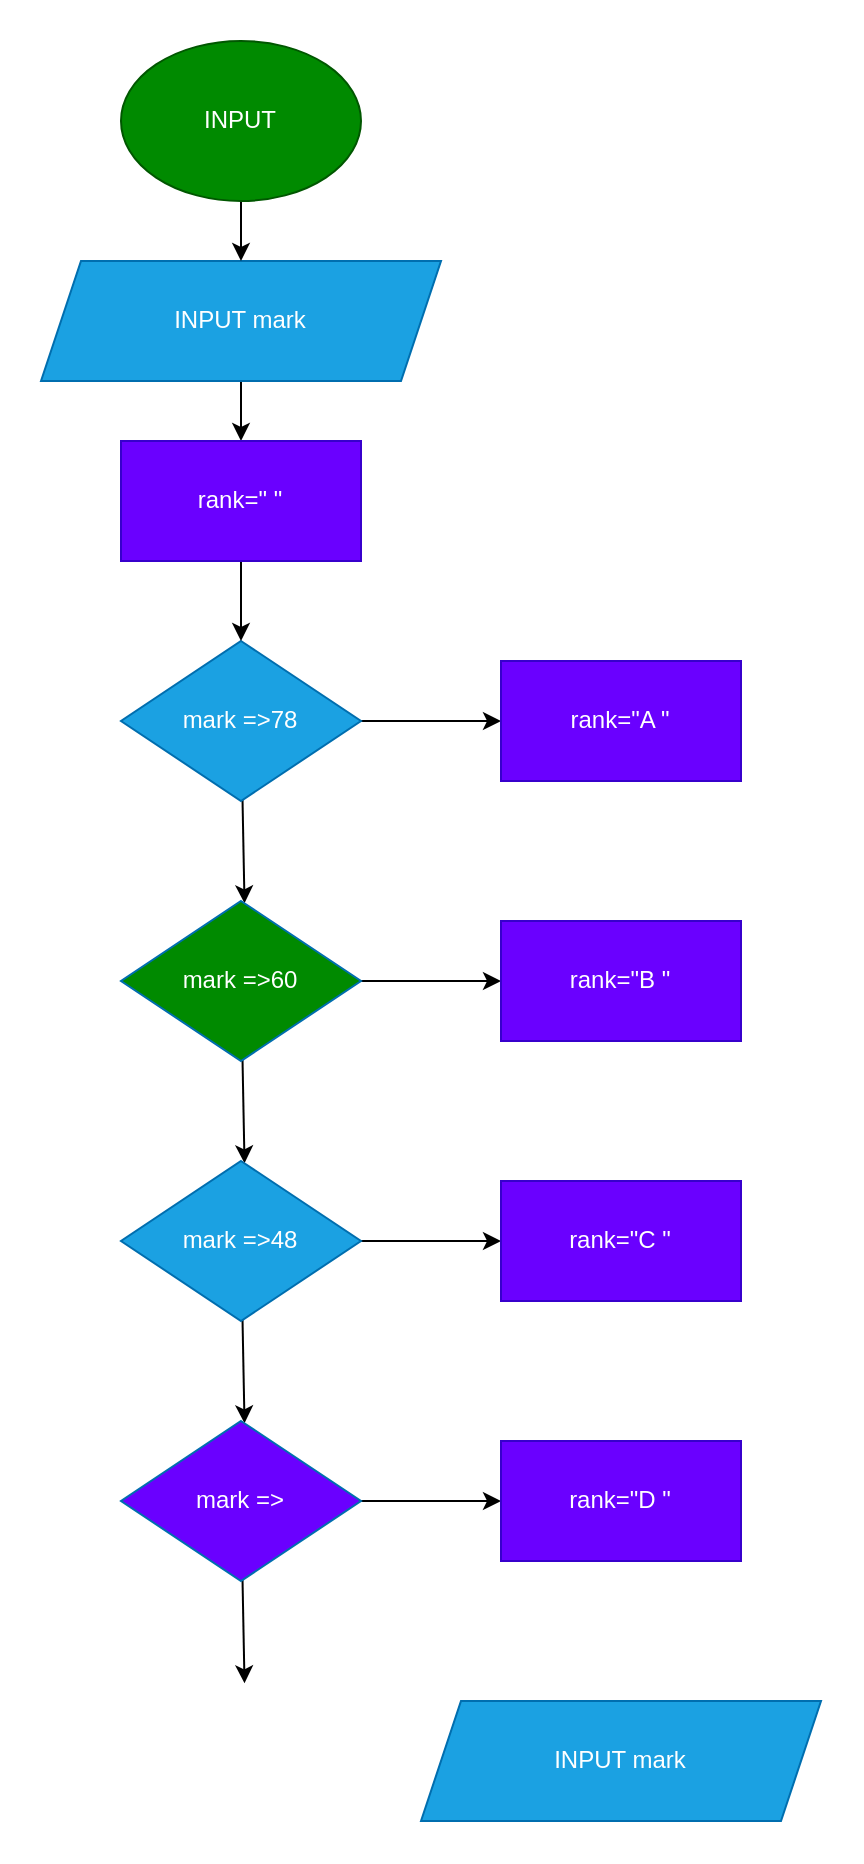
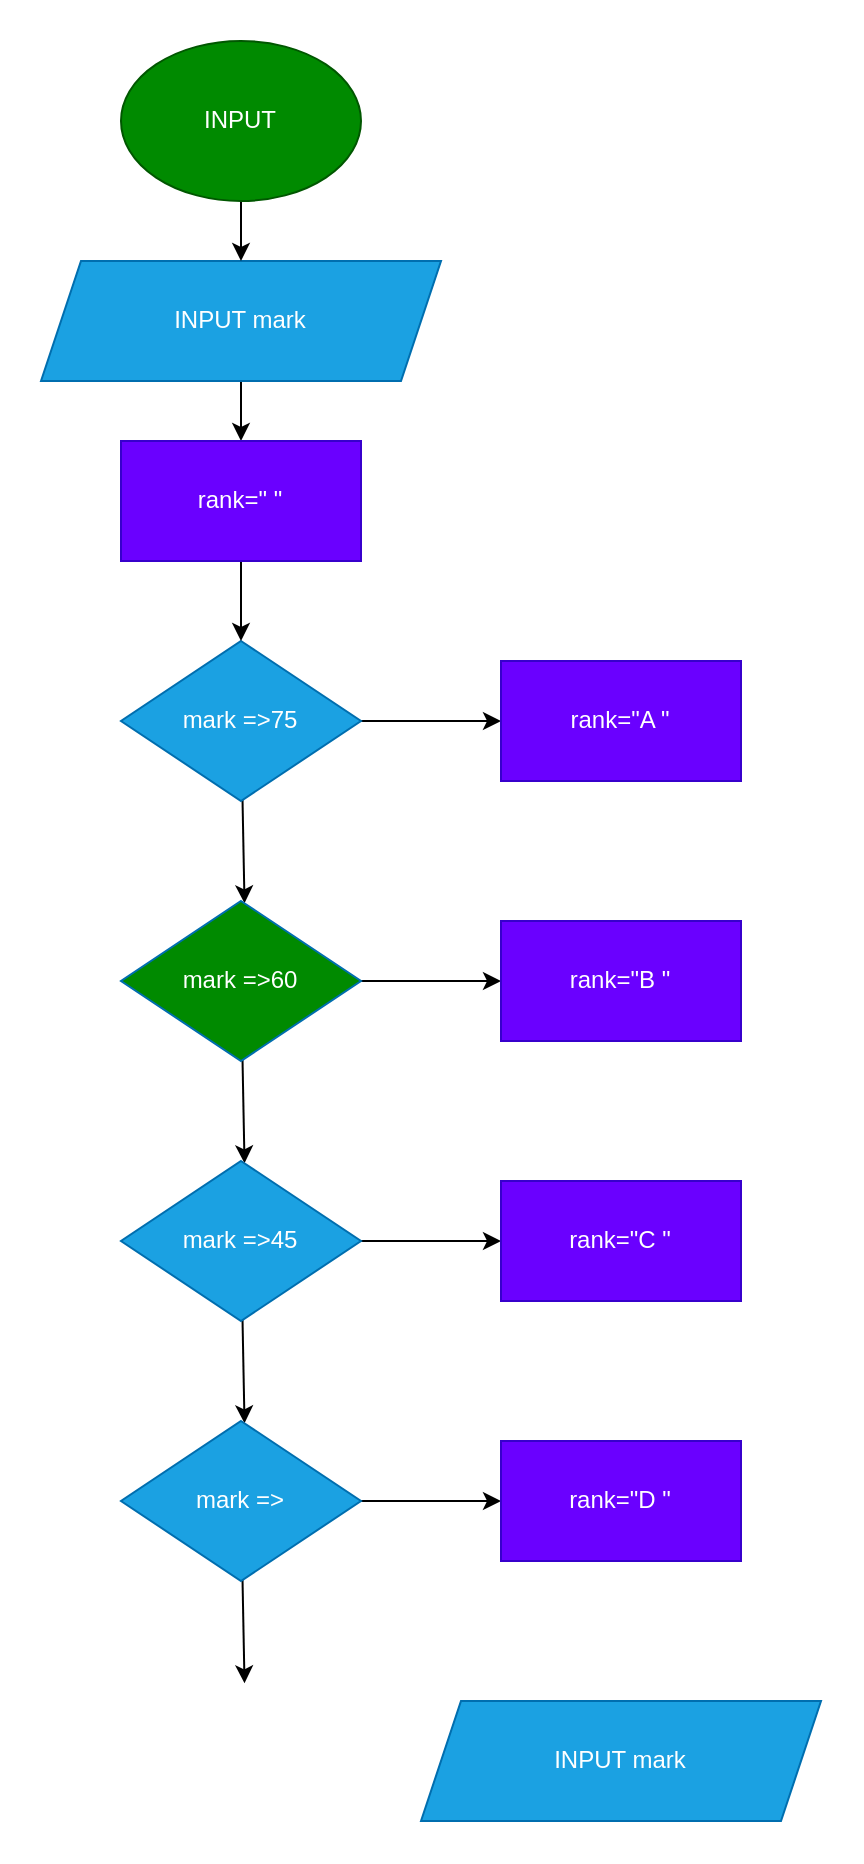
- <mxCell id="6" value="mark =&amp;gt;78" style="rhombus;whiteSpace=wrap;html=1;fontColor=#ffffff;fillColor=#1ba1e2;strokeColor=#006EAF;" vertex="1" parent="1"><mxGeometry x="60" y="320" width="120" height="80" as="geometry" /></mxCell>
+ <mxCell id="6" value="mark =&amp;gt;75" style="rhombus;whiteSpace=wrap;html=1;fontColor=#ffffff;fillColor=#1ba1e2;strokeColor=#006EAF;" vertex="1" parent="1"><mxGeometry x="60" y="320" width="120" height="80" as="geometry" /></mxCell>
- <mxCell id="22" value="mark =&amp;gt;48" style="rhombus;whiteSpace=wrap;html=1;fontColor=#ffffff;fillColor=#1ba1e2;strokeColor=#006EAF;" vertex="1" parent="1"><mxGeometry x="60" y="580" width="120" height="80" as="geometry" /></mxCell>
+ <mxCell id="22" value="mark =&amp;gt;45" style="rhombus;whiteSpace=wrap;html=1;fontColor=#ffffff;fillColor=#1ba1e2;strokeColor=#006EAF;" vertex="1" parent="1"><mxGeometry x="60" y="580" width="120" height="80" as="geometry" /></mxCell>
- <mxCell id="28" value="mark =&amp;gt;" style="rhombus;whiteSpace=wrap;html=1;fontColor=#ffffff;fillColor=#6a00ff;strokeColor=#006EAF;" vertex="1" parent="1"><mxGeometry x="60" y="710" width="120" height="80" as="geometry" /></mxCell>
+ <mxCell id="28" value="mark =&amp;gt;" style="rhombus;whiteSpace=wrap;html=1;fontColor=#ffffff;fillColor=#1ba1e2;strokeColor=#006EAF;" vertex="1" parent="1"><mxGeometry x="60" y="710" width="120" height="80" as="geometry" /></mxCell>
